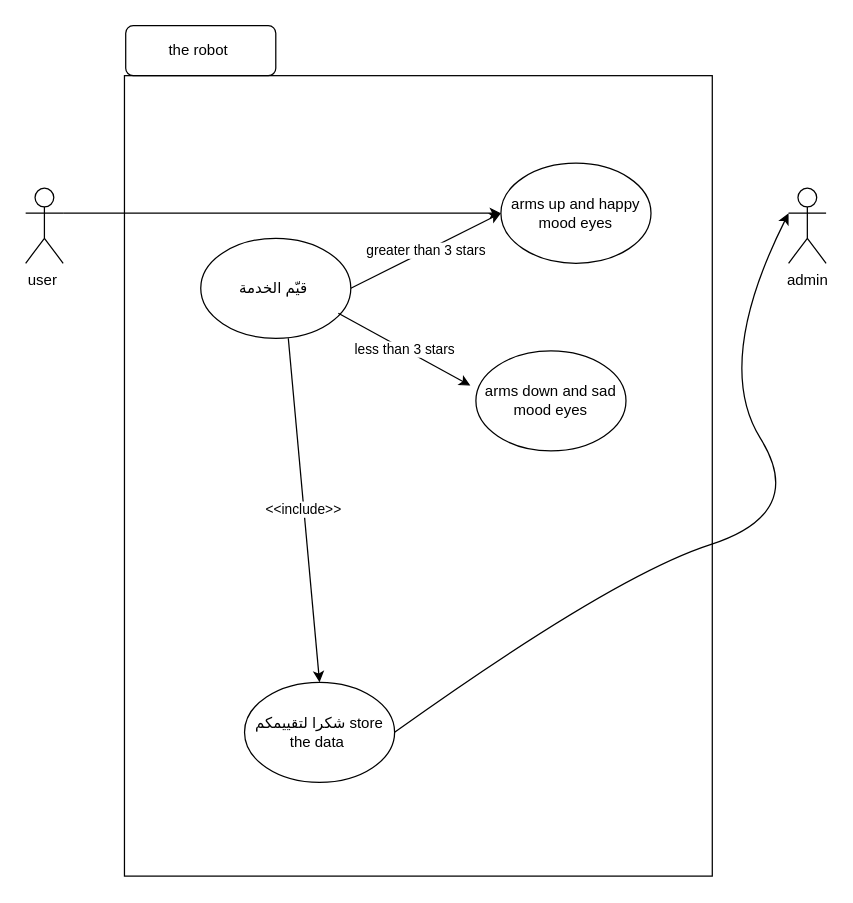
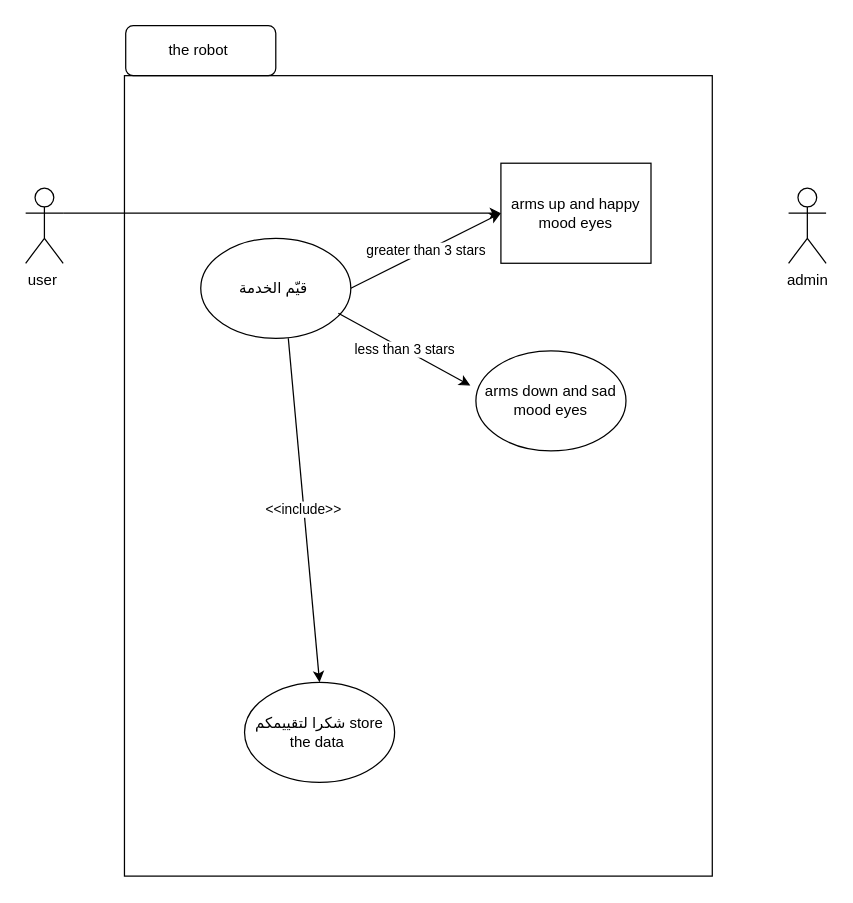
- <mxCell id="7" value="arms up and happy mood eyes" style="ellipse;whiteSpace=wrap;html=1;fillColor=none;" vertex="1" parent="1"><mxGeometry x="400" y="130" width="120" height="80" as="geometry" /></mxCell>
+ <mxCell id="7" value="arms up and happy mood eyes" style="whiteSpace=wrap;html=1;fillColor=none;rounded=0;" vertex="1" parent="1"><mxGeometry x="400" y="130" width="120" height="80" as="geometry" /></mxCell>
- <mxCell id="13" value="" style="curved=1;endArrow=classic;html=1;exitX=1;exitY=0.5;exitDx=0;exitDy=0;entryX=0;entryY=0.333;entryDx=0;entryDy=0;entryPerimeter=0;" edge="1" parent="1" source="12" target="5"><mxGeometry width="50" height="50" relative="1" as="geometry"><mxPoint x="290" y="370" as="sourcePoint" /><mxPoint x="340" y="320" as="targetPoint" /><Array as="points"><mxPoint x="490" y="460" /><mxPoint x="645" y="410" /><mxPoint x="570" y="290" /></Array></mxGeometry></mxCell>
